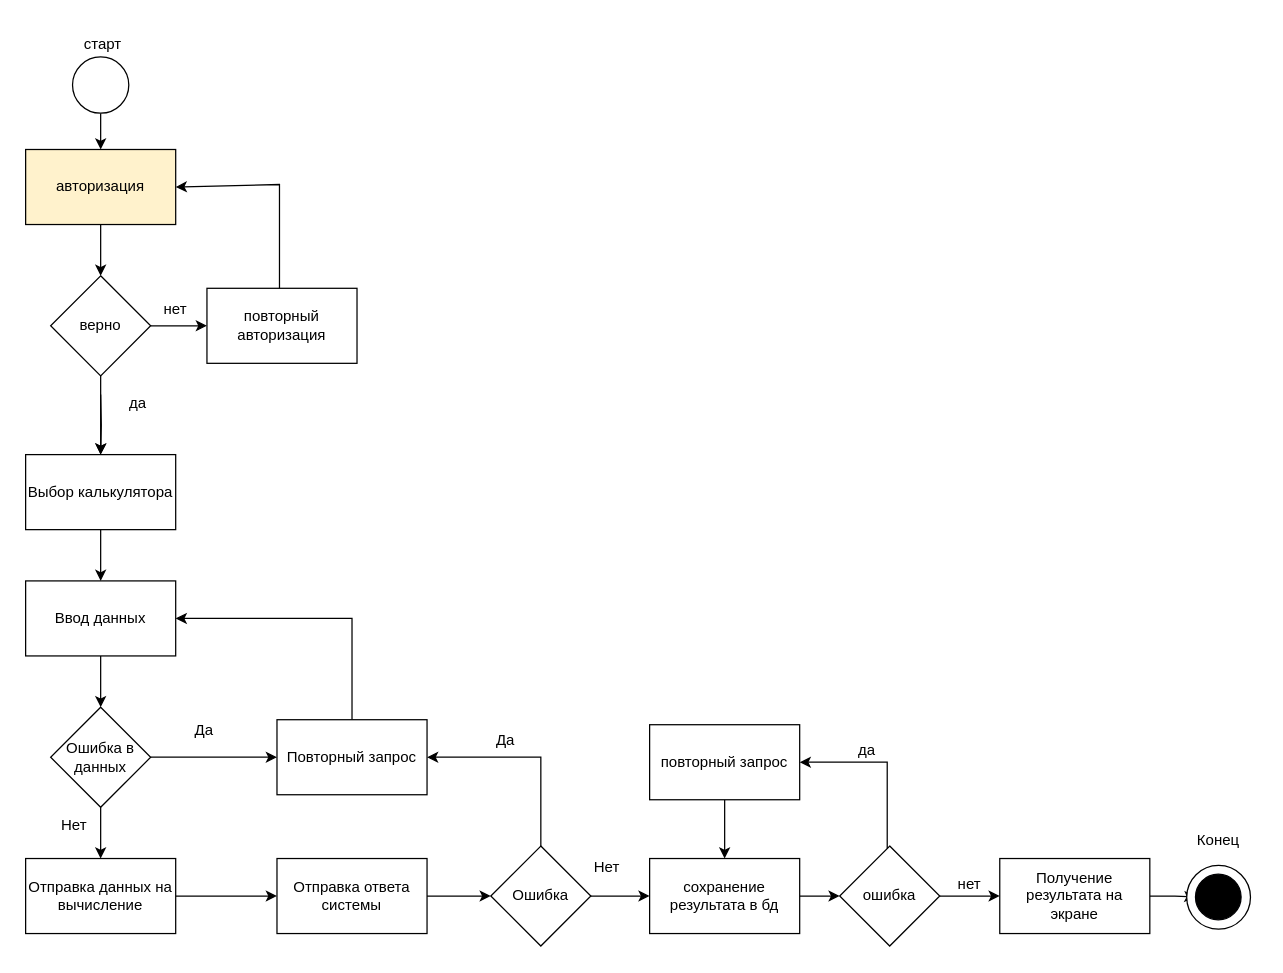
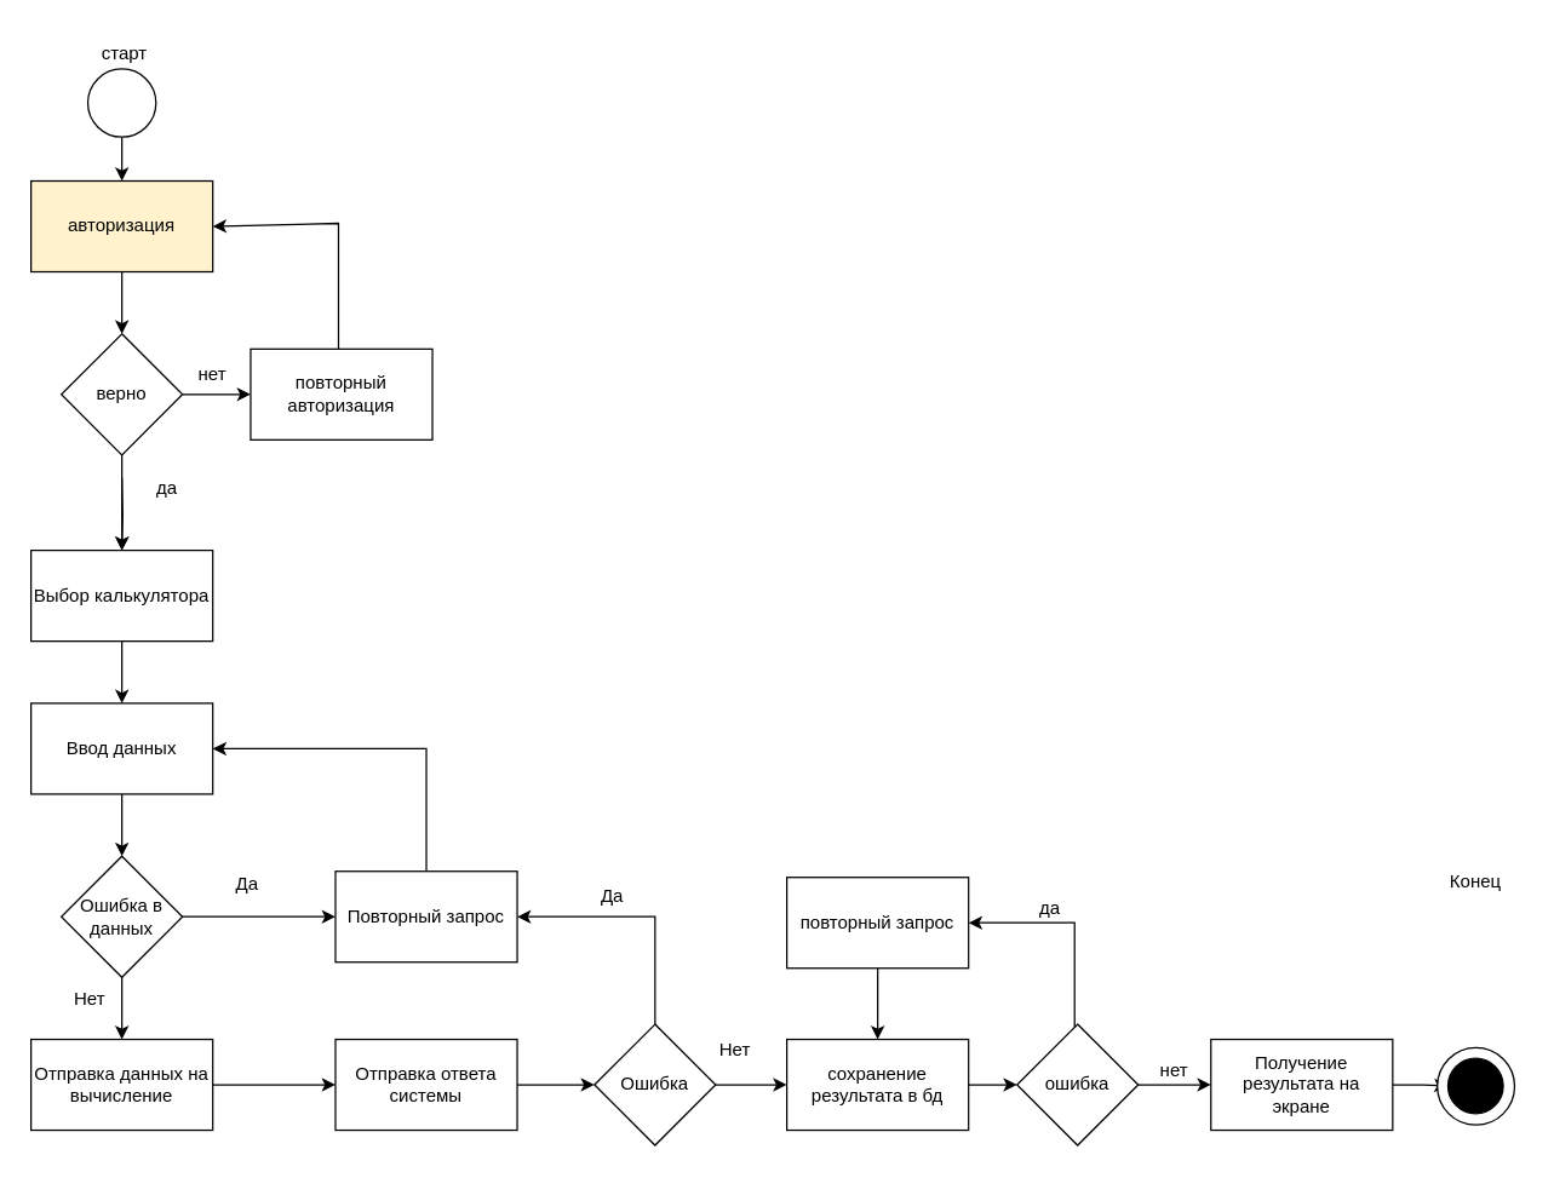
- <mxCell id="24" value="Конец" style="text;html=1;align=center;verticalAlign=middle;whiteSpace=wrap;rounded=0;" parent="1" vertex="1"><mxGeometry x="944" y="657" width="60" height="30" as="geometry" /></mxCell>
+ <mxCell id="24" value="Конец" style="text;html=1;align=center;verticalAlign=middle;whiteSpace=wrap;rounded=0;" parent="1" vertex="1"><mxGeometry x="944" y="567" width="60" height="30" as="geometry" /></mxCell>
